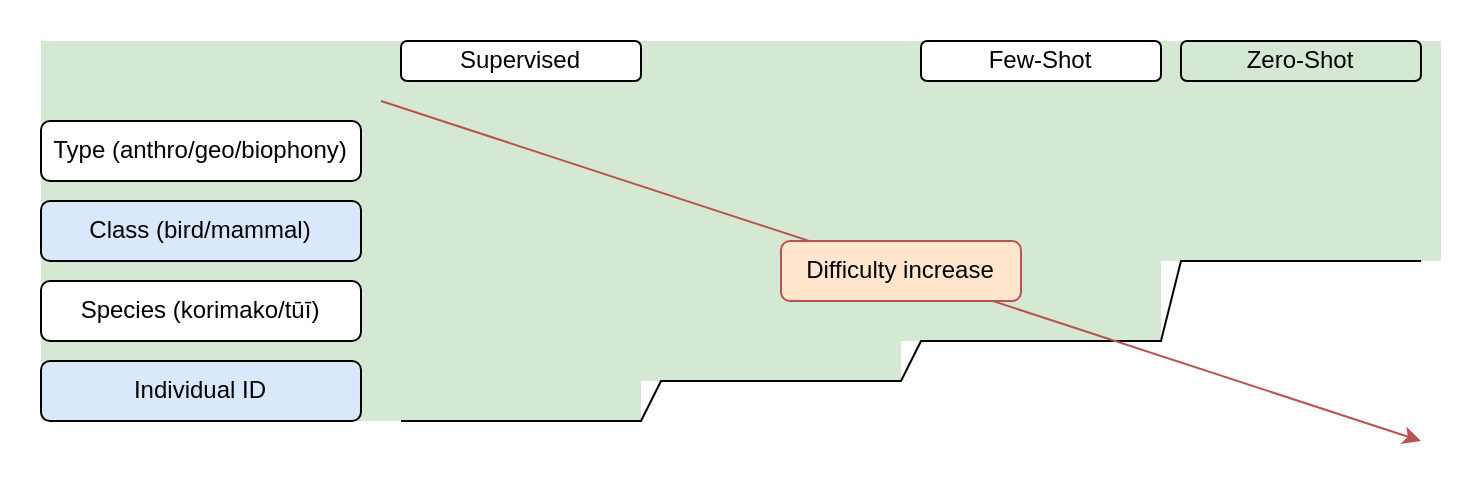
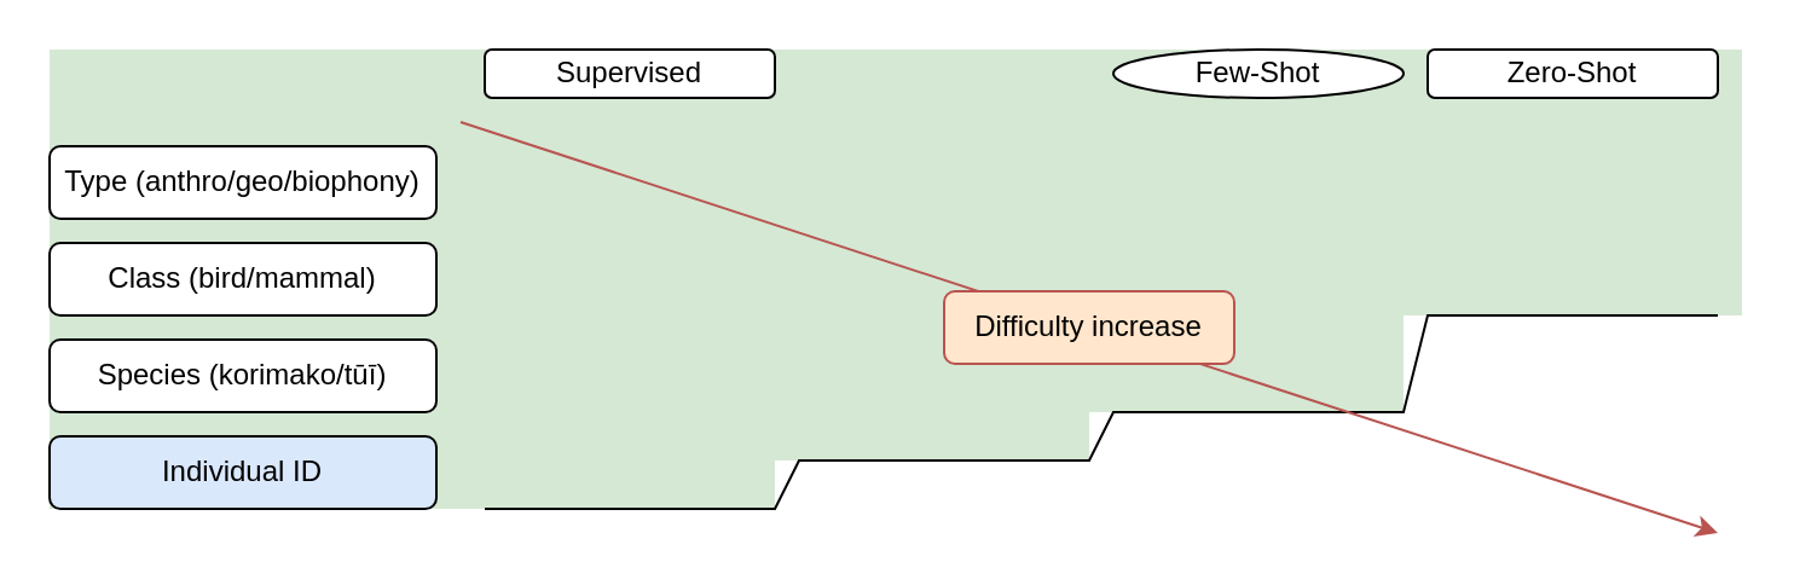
- <mxCell id="12" value="Few-Shot" style="rounded=1;whiteSpace=wrap;html=1;" vertex="1" parent="1"><mxGeometry x="460" y="20" width="120" height="20" as="geometry" /></mxCell>
+ <mxCell id="12" value="Few-Shot" style="ellipse;whiteSpace=wrap;html=1;" vertex="1" parent="1"><mxGeometry x="460" y="20" width="120" height="20" as="geometry" /></mxCell>
- <mxCell id="11" value="Zero-Shot" style="rounded=1;whiteSpace=wrap;html=1;fillColor=#d5e8d4;" vertex="1" parent="1"><mxGeometry x="590" y="20" width="120" height="20" as="geometry" /></mxCell>
+ <mxCell id="11" value="Zero-Shot" style="rounded=1;whiteSpace=wrap;html=1;" vertex="1" parent="1"><mxGeometry x="590" y="20" width="120" height="20" as="geometry" /></mxCell>
- <mxCell id="8" value="Class (bird/mammal)" style="rounded=1;whiteSpace=wrap;html=1;rotation=0;fillColor=#dae8fc;" vertex="1" parent="1"><mxGeometry x="20" y="100" width="160" height="30" as="geometry" /></mxCell>
+ <mxCell id="8" value="Class (bird/mammal)" style="rounded=1;whiteSpace=wrap;html=1;rotation=0;" vertex="1" parent="1"><mxGeometry x="20" y="100" width="160" height="30" as="geometry" /></mxCell>
